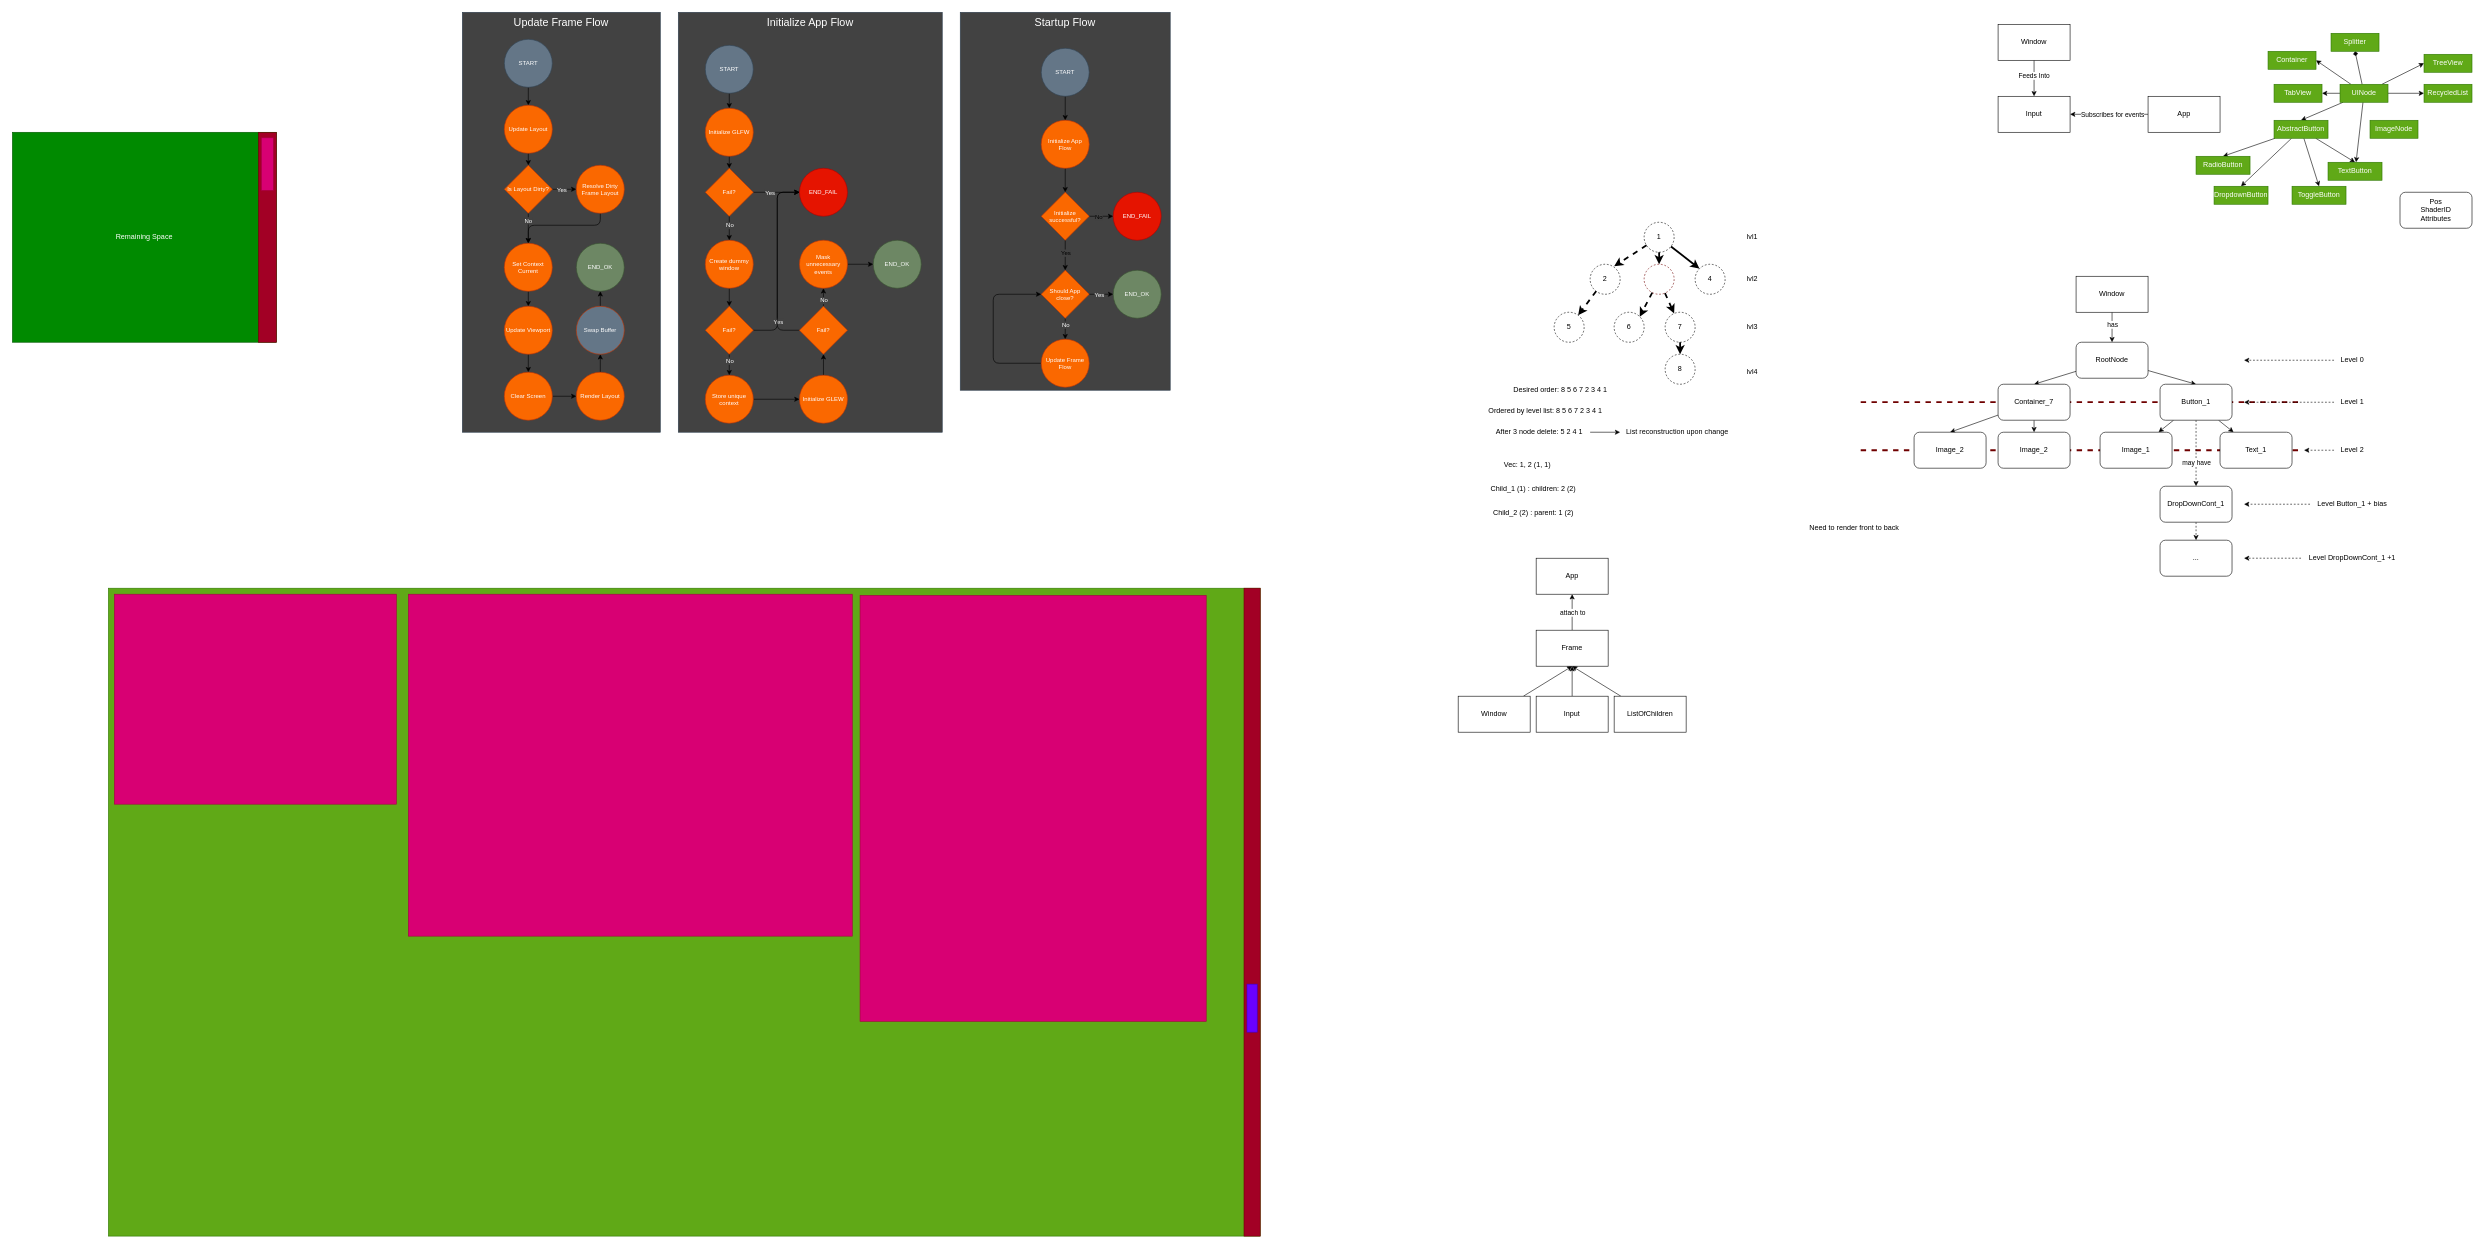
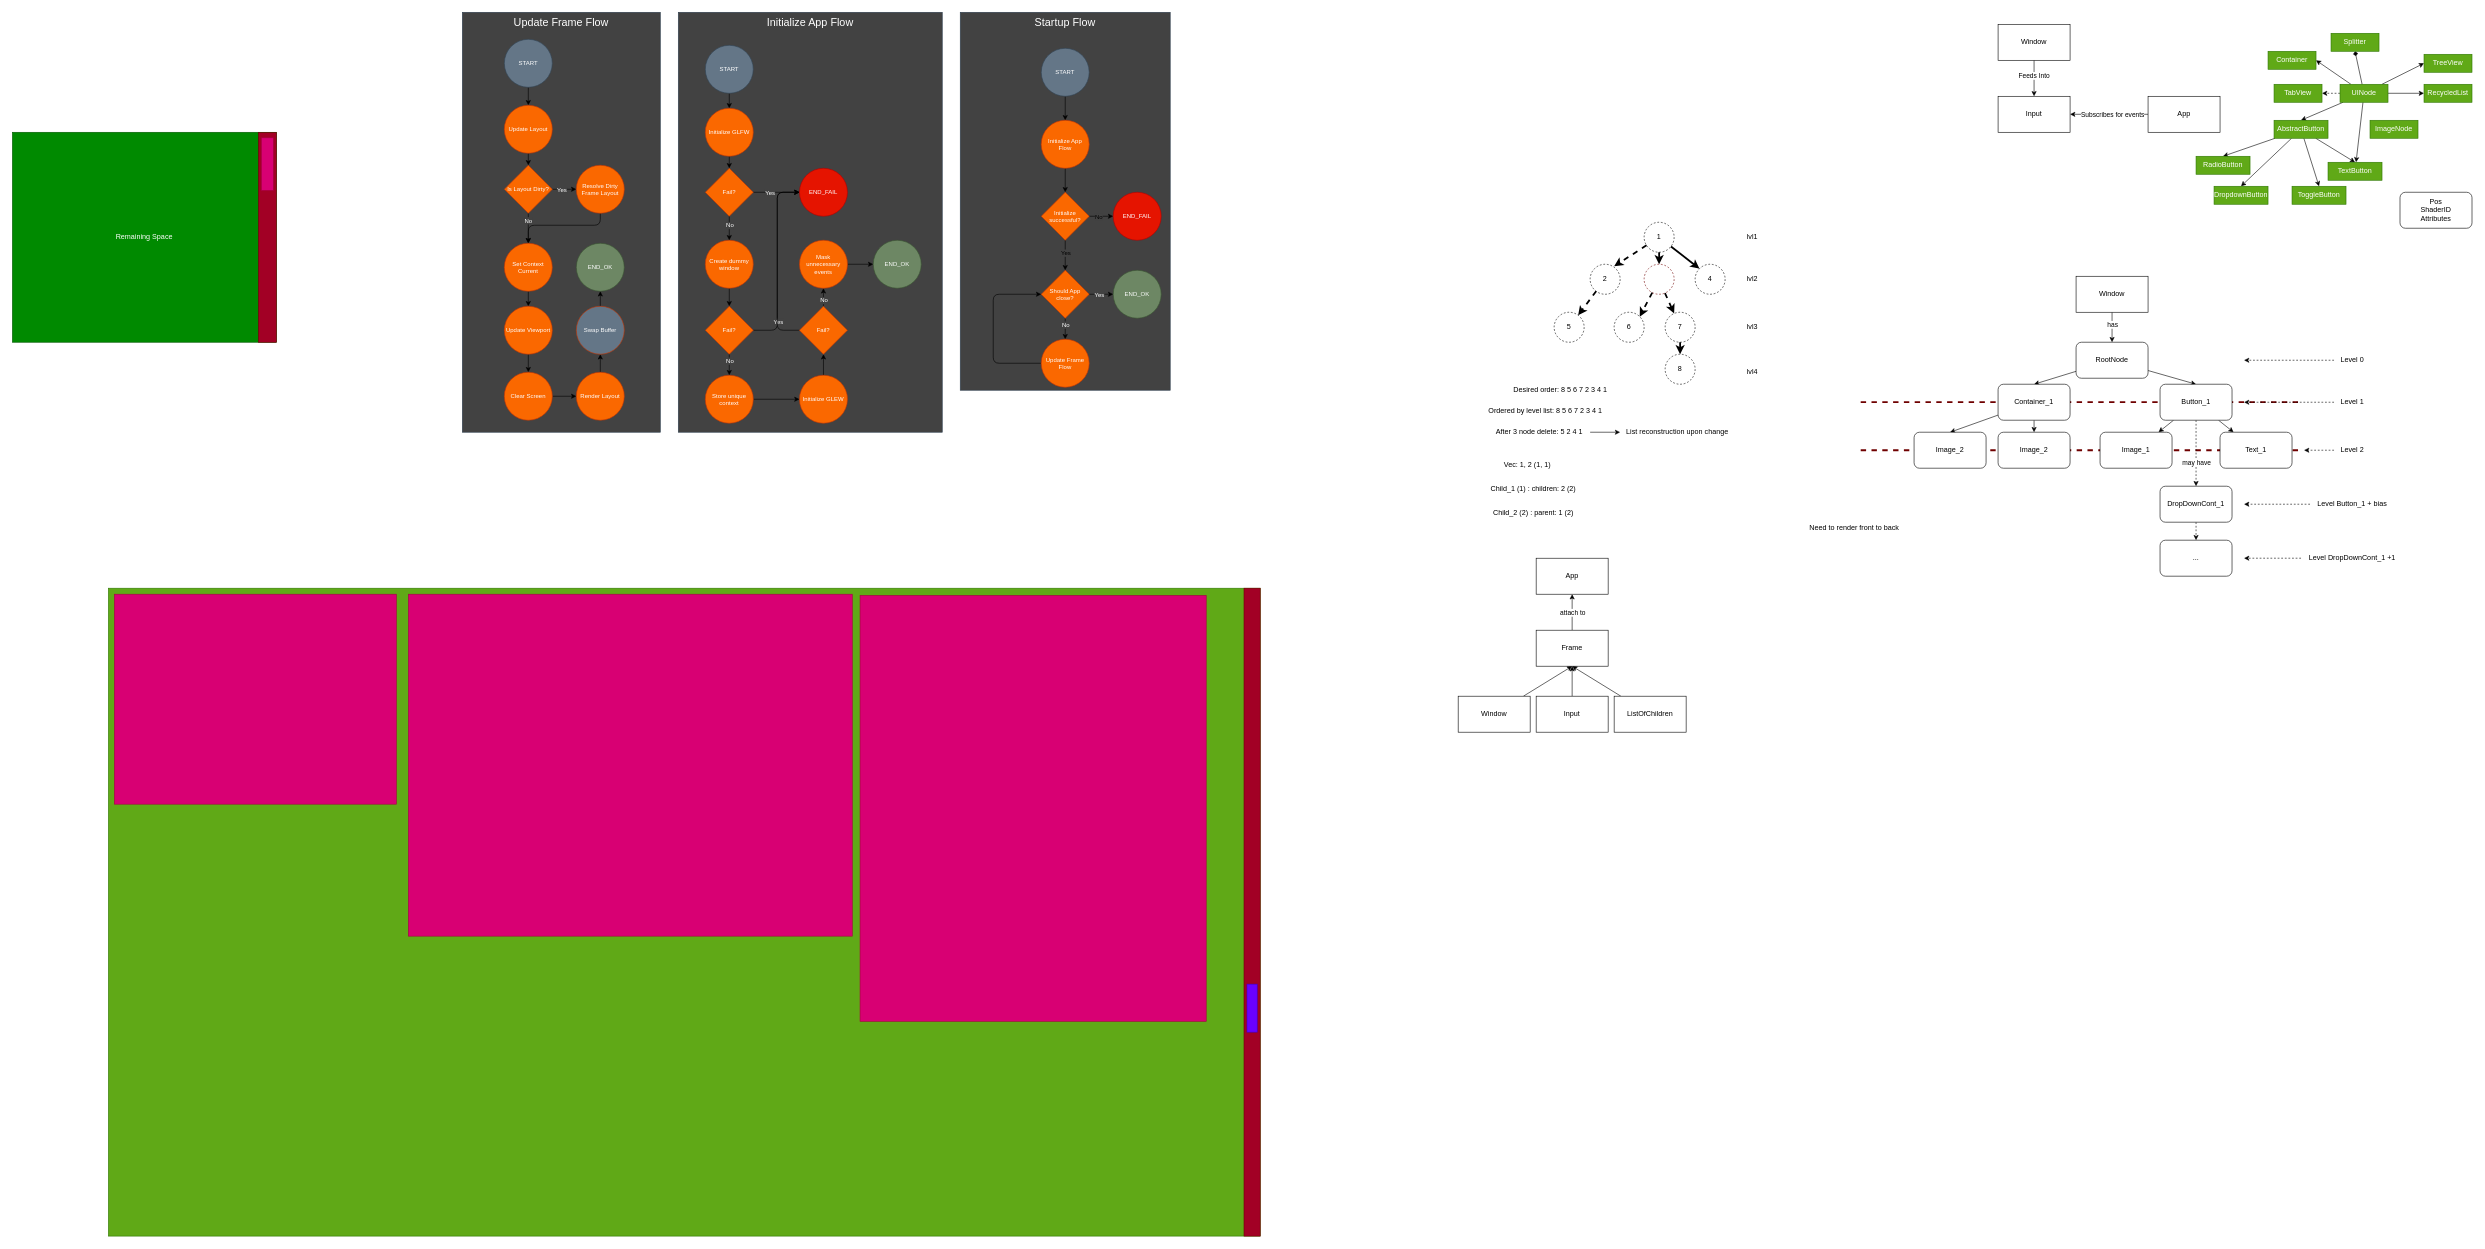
- <mxCell id="18" style="edgeStyle=none;html=1;entryX=1;entryY=0.5;entryDx=0;entryDy=0;" parent="1" source="20" target="35" edge="1"><mxGeometry relative="1" as="geometry" /></mxCell>
+ <mxCell id="18" style="edgeStyle=none;html=1;entryX=1;entryY=0.5;entryDx=0;entryDy=0;dashed=1;" parent="1" source="20" target="35" edge="1"><mxGeometry relative="1" as="geometry" /></mxCell>
- <mxCell id="52" value="Container_7" style="rounded=1;whiteSpace=wrap;html=1;" parent="1" vertex="1"><mxGeometry x="3330" y="640" width="120" height="60" as="geometry" /></mxCell>
+ <mxCell id="52" value="Container_1" style="rounded=1;whiteSpace=wrap;html=1;" parent="1" vertex="1"><mxGeometry x="3330" y="640" width="120" height="60" as="geometry" /></mxCell>
